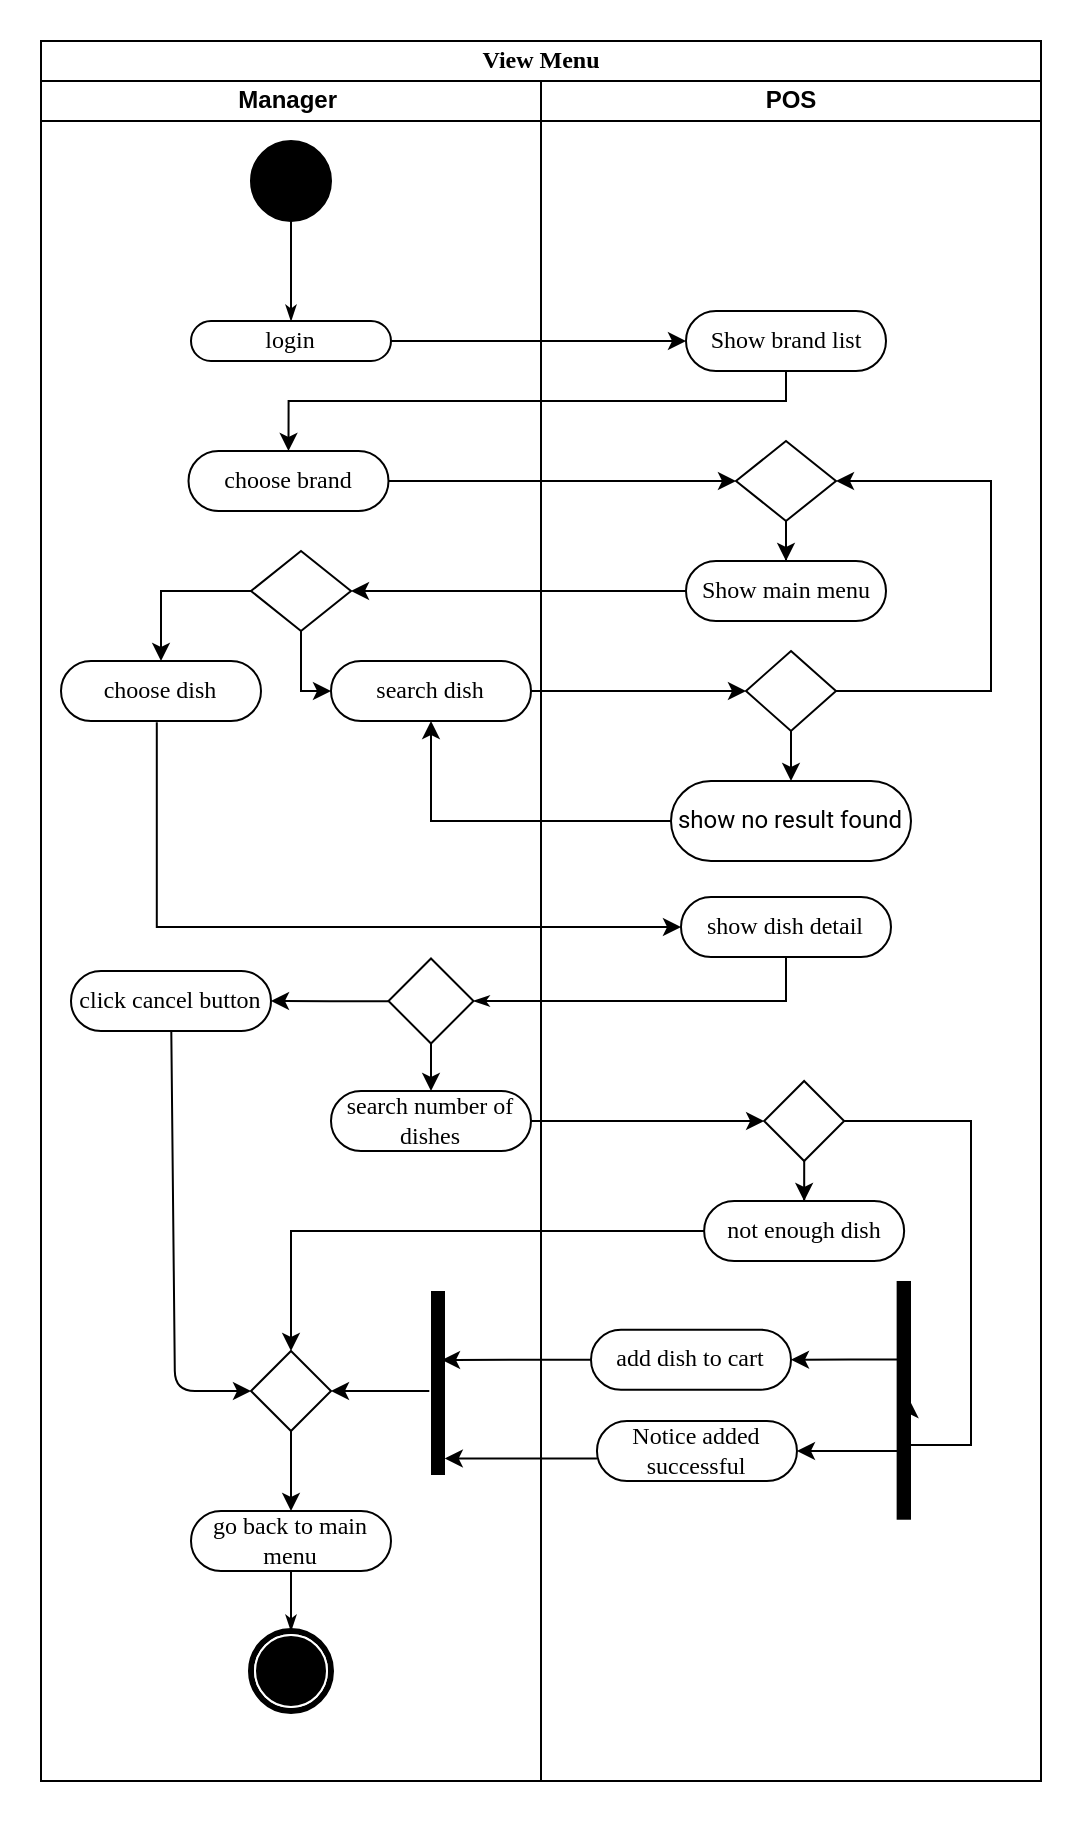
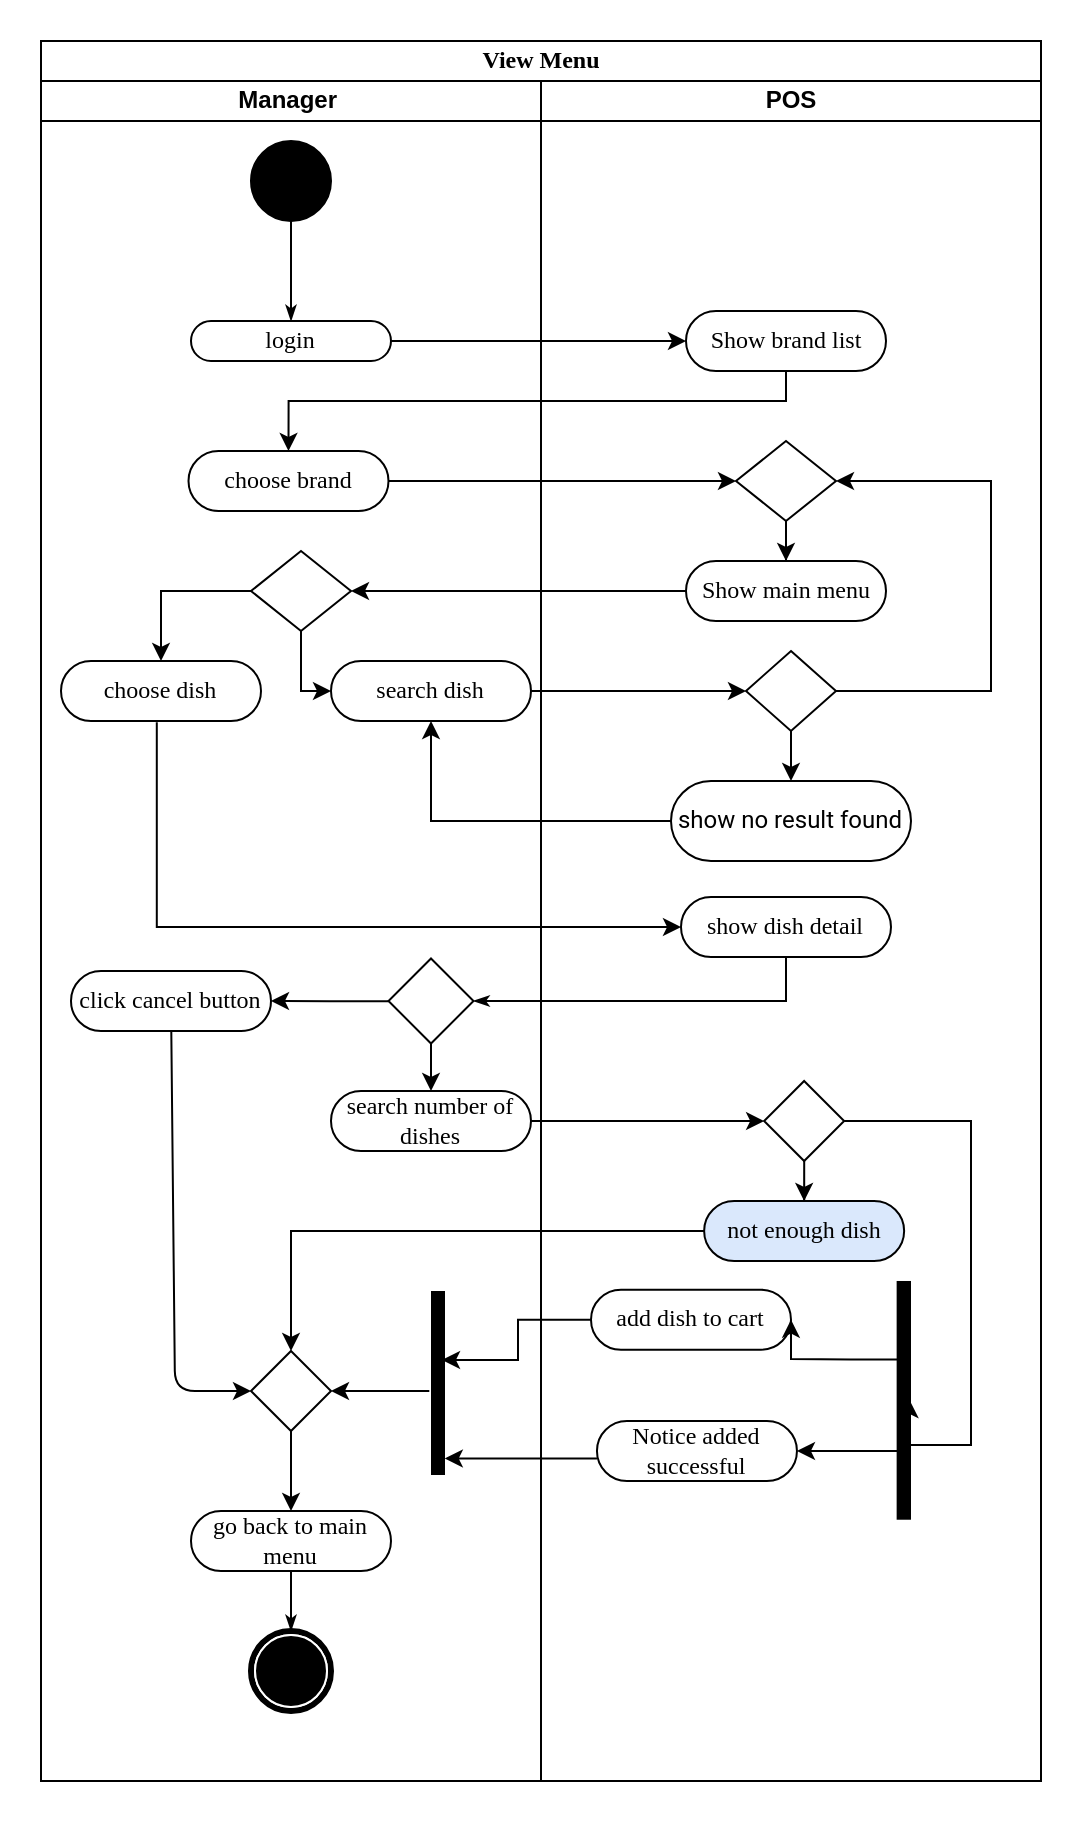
- <mxCell id="50" value="not enough dish" style="rounded=1;whiteSpace=wrap;html=1;shadow=0;comic=0;labelBackgroundColor=none;strokeWidth=1;fontFamily=Verdana;fontSize=12;align=center;arcSize=50;" parent="36" vertex="1"><mxGeometry x="81.57" y="560" width="100" height="30" as="geometry" /></mxCell>
+ <mxCell id="50" value="not enough dish" style="rounded=1;whiteSpace=wrap;html=1;shadow=0;comic=0;labelBackgroundColor=none;strokeWidth=1;fontFamily=Verdana;fontSize=12;align=center;arcSize=50;fillColor=#dae8fc;" parent="36" vertex="1"><mxGeometry x="81.57" y="560" width="100" height="30" as="geometry" /></mxCell>
- <mxCell id="39" value="add dish to cart" style="rounded=1;whiteSpace=wrap;html=1;shadow=0;comic=0;labelBackgroundColor=none;strokeWidth=1;fontFamily=Verdana;fontSize=12;align=center;arcSize=50;" parent="36" vertex="1"><mxGeometry x="25.0" y="624.37" width="100" height="30" as="geometry" /></mxCell>
+ <mxCell id="39" value="add dish to cart" style="rounded=1;whiteSpace=wrap;html=1;shadow=0;comic=0;labelBackgroundColor=none;strokeWidth=1;fontFamily=Verdana;fontSize=12;align=center;arcSize=50;" parent="36" vertex="1"><mxGeometry x="25.0" y="604.37" width="100" height="30" as="geometry" /></mxCell>
